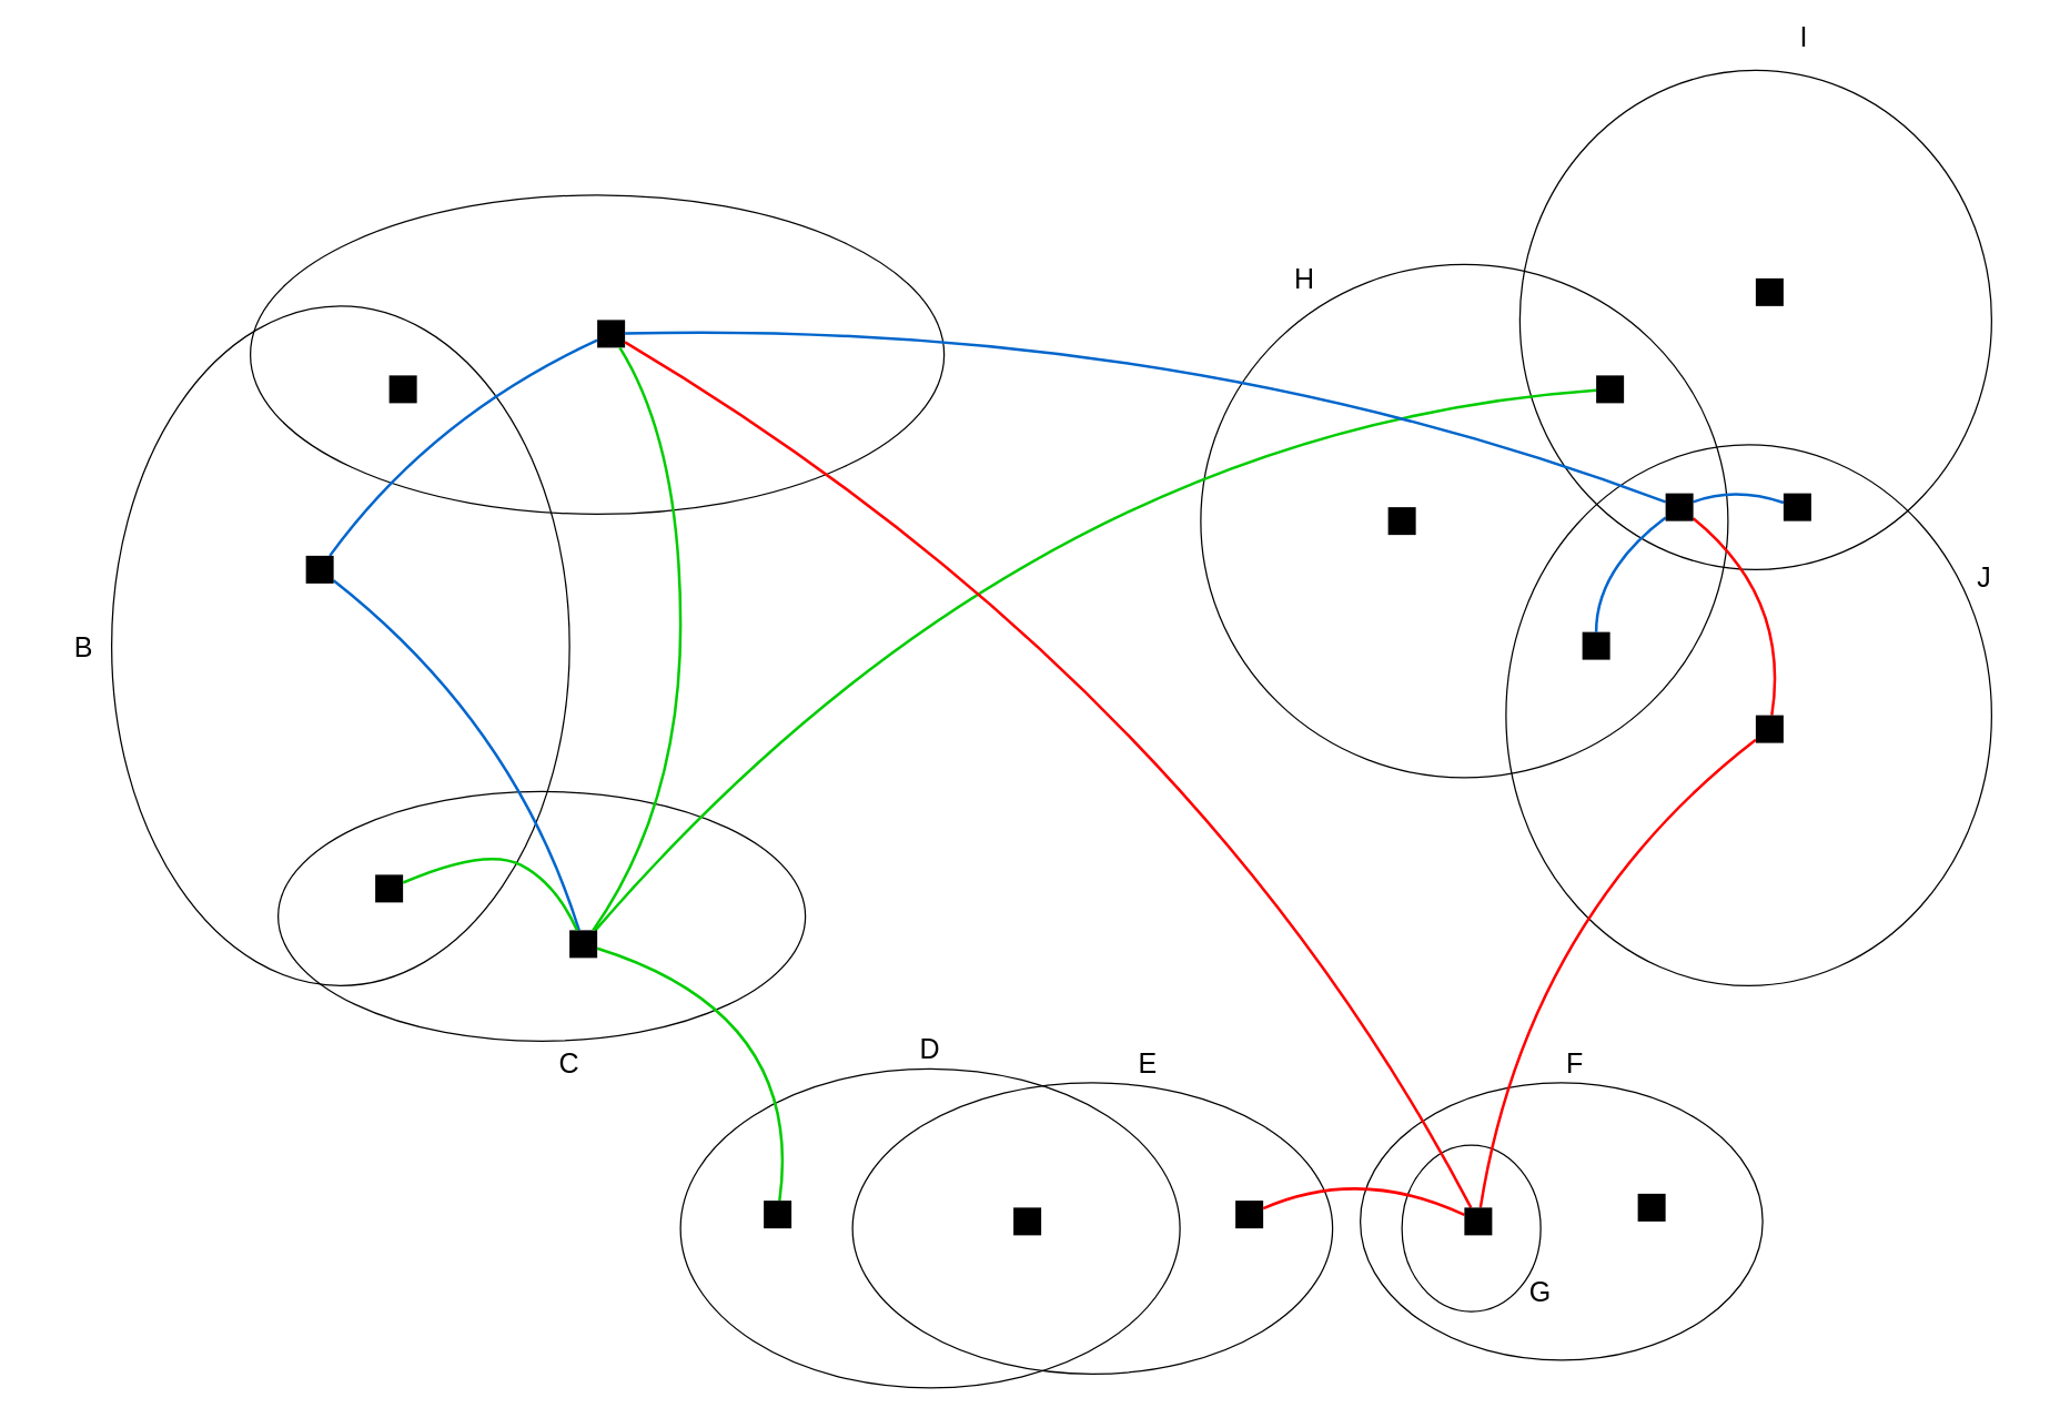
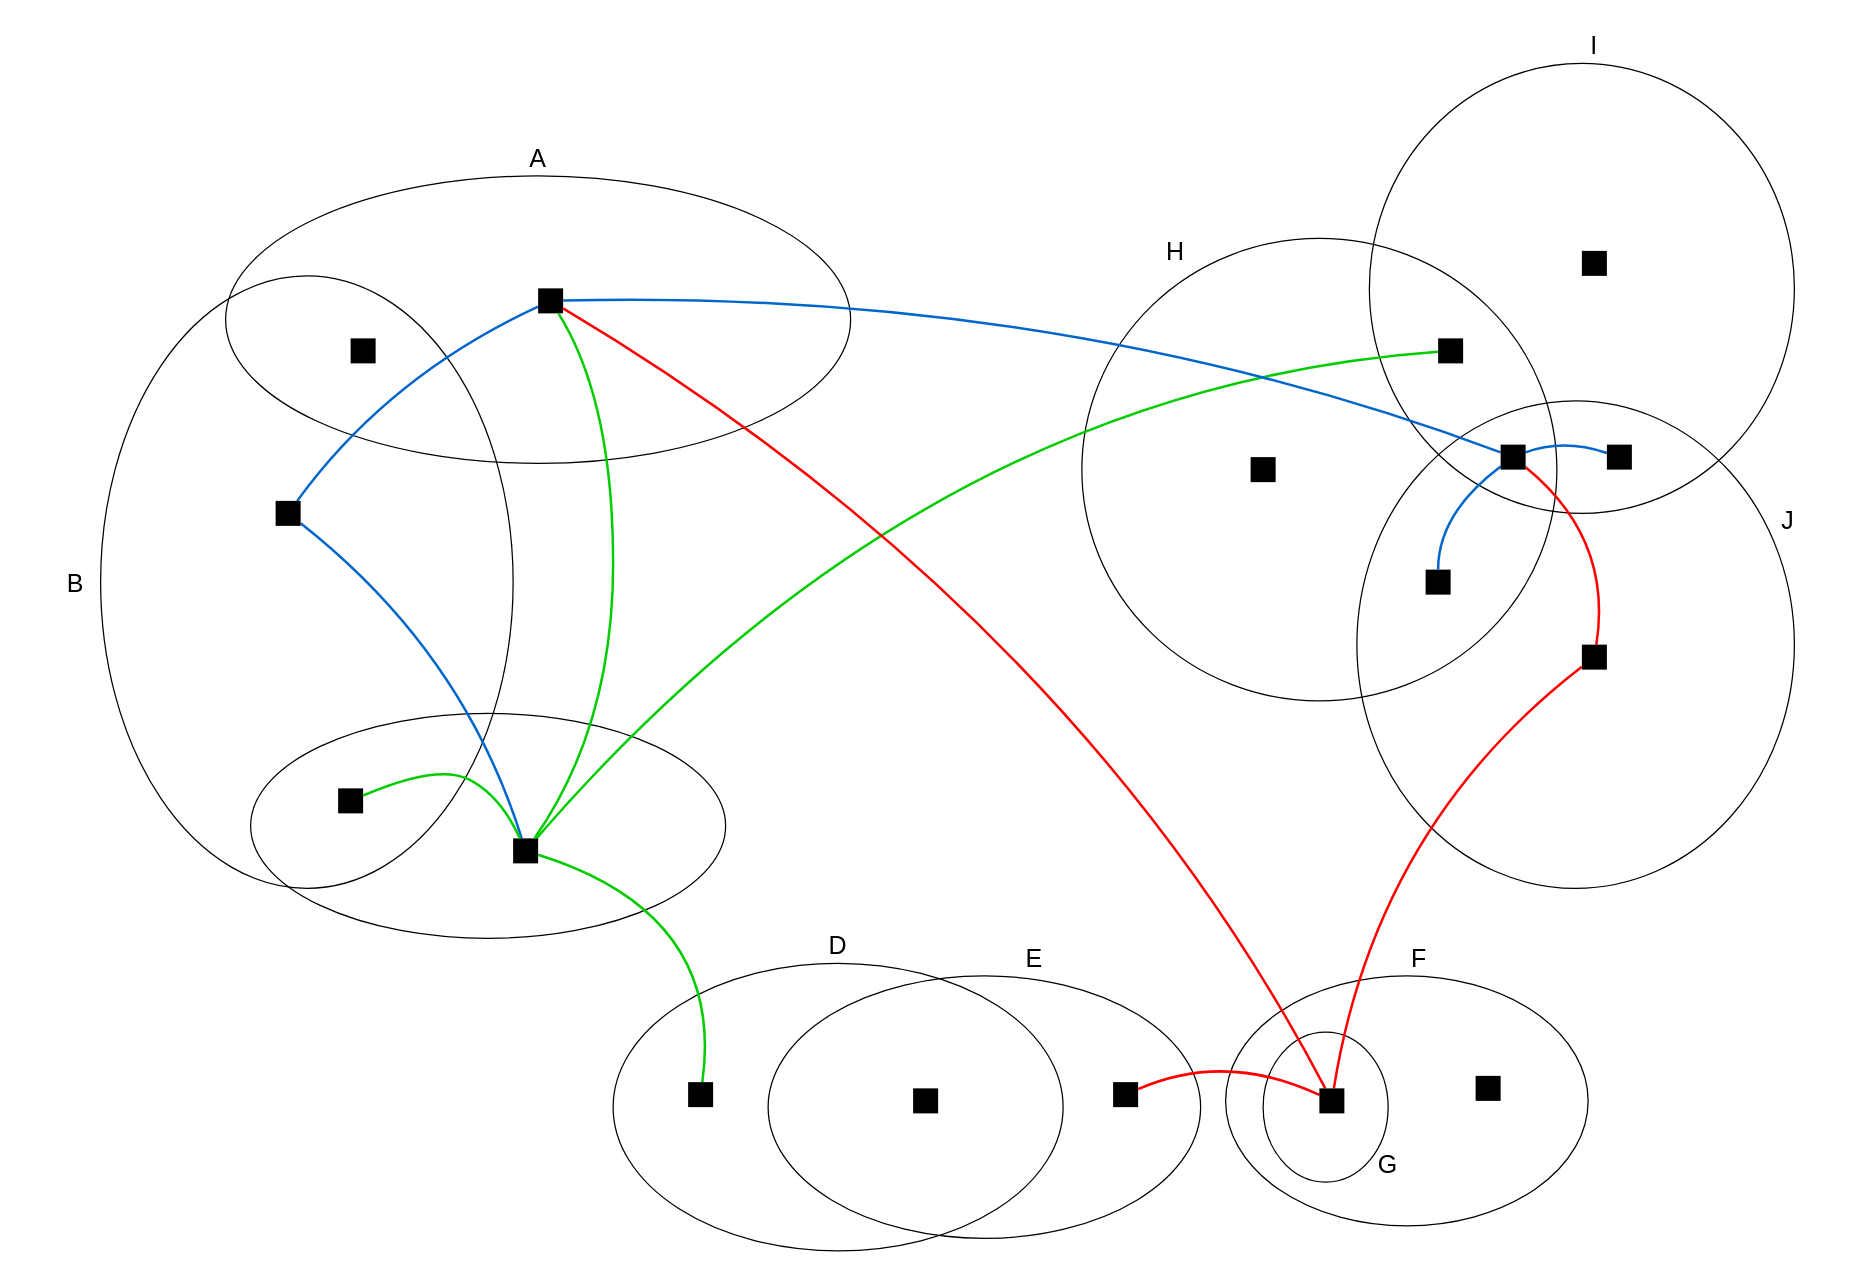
- <mxCell id="50" value="I" style="text;html=1;strokeColor=none;fillColor=none;align=center;verticalAlign=middle;whiteSpace=wrap;rounded=0;shadow=0;fontSize=20;" parent="1" vertex="1"><mxGeometry x="1260" y="10" width="80" height="30" as="geometry" /></mxCell>
+ <mxCell id="50" value="I" style="text;html=1;strokeColor=none;fillColor=none;align=center;verticalAlign=middle;whiteSpace=wrap;rounded=0;shadow=0;fontSize=20;" parent="1" vertex="1"><mxGeometry x="1235" y="20" width="80" height="30" as="geometry" /></mxCell>
+ <mxCell id="42" value="A" style="text;html=1;strokeColor=none;fillColor=none;align=center;verticalAlign=middle;whiteSpace=wrap;rounded=0;shadow=0;fontSize=20;" parent="1" vertex="1"><mxGeometry x="390" y="110" width="80" height="30" as="geometry" /></mxCell>
- <mxCell id="44" value="C" style="text;html=1;strokeColor=none;fillColor=none;align=center;verticalAlign=middle;whiteSpace=wrap;rounded=0;shadow=0;fontSize=20;" parent="1" vertex="1"><mxGeometry x="370" y="750" width="80" height="30" as="geometry" /></mxCell>
